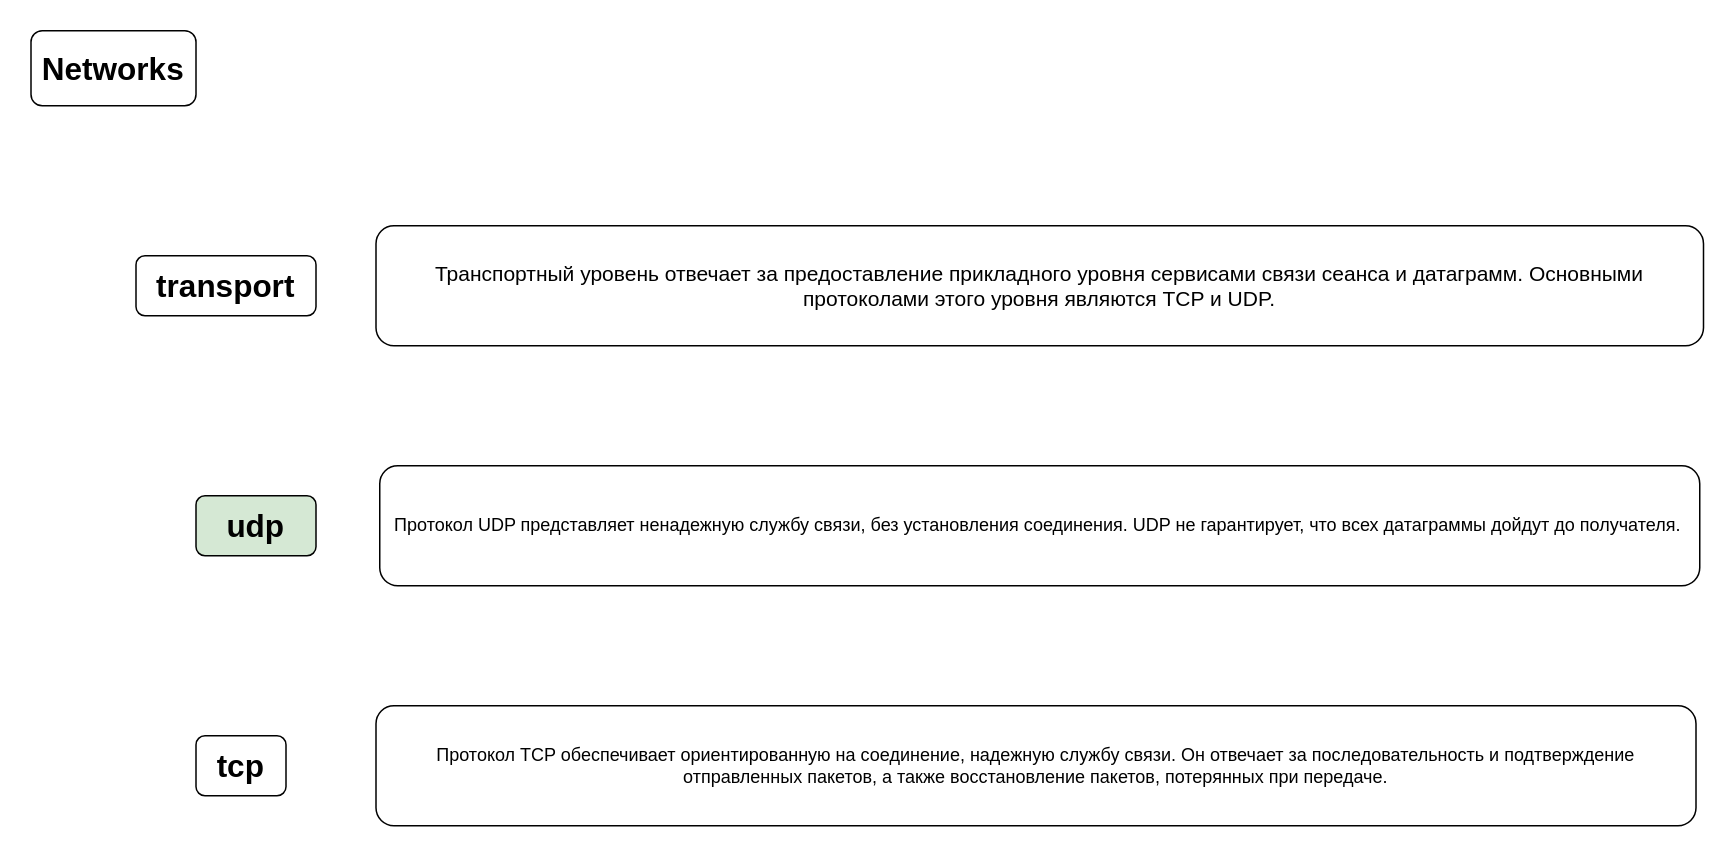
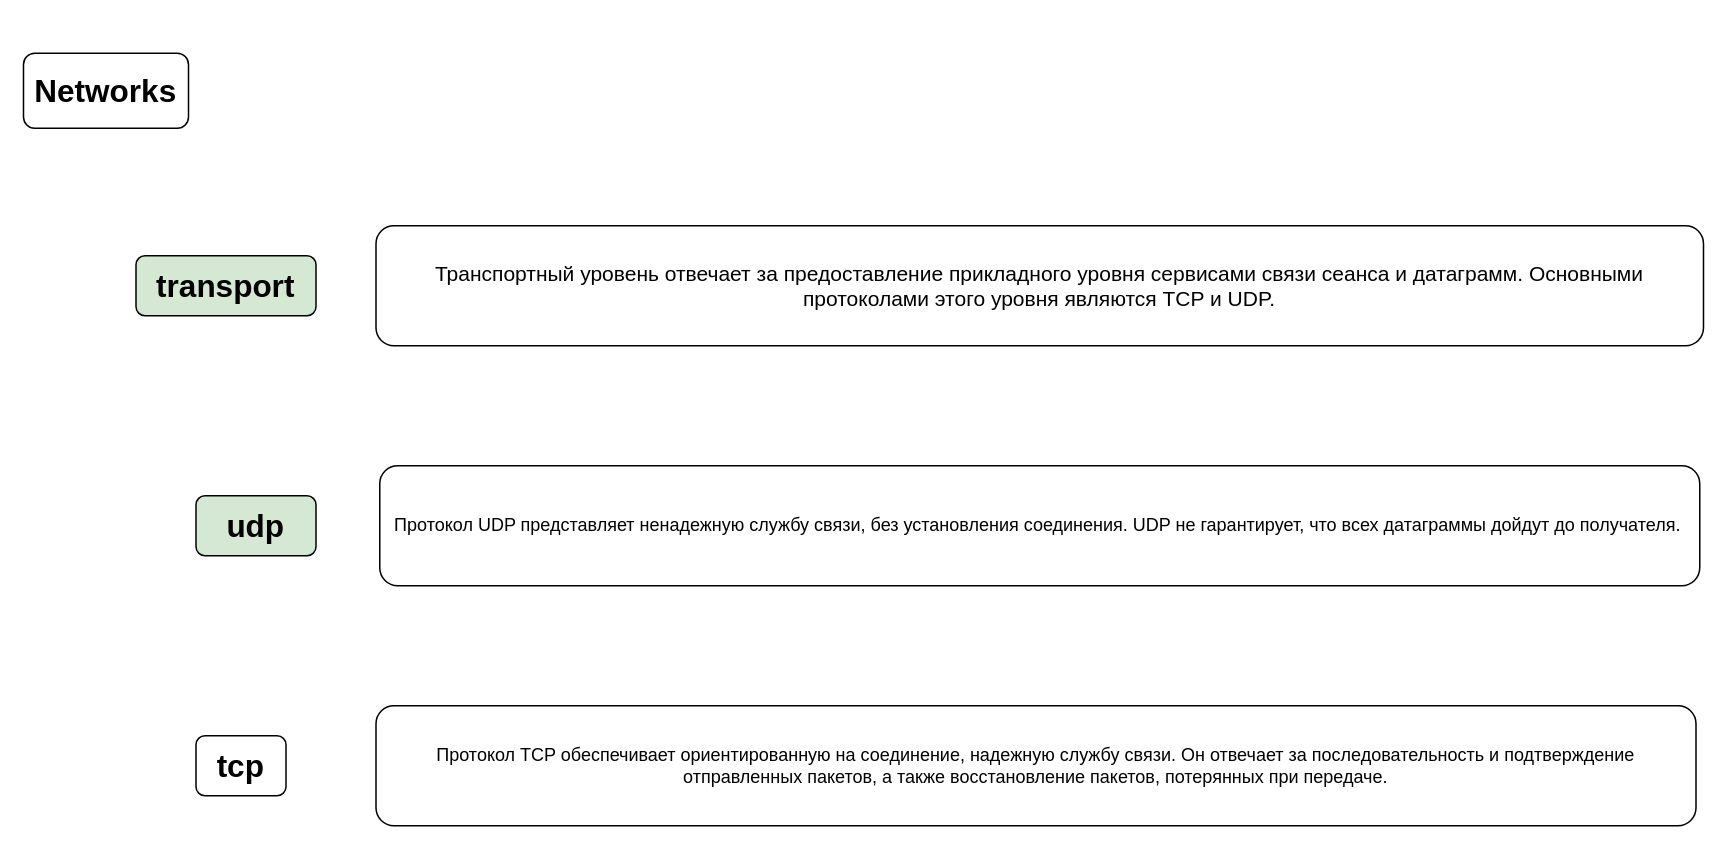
- <mxCell id="2" value="&lt;b&gt;&lt;font style=&quot;font-size: 21px;&quot;&gt;Networks&lt;/font&gt;&lt;/b&gt;" style="rounded=1;whiteSpace=wrap;html=1;" vertex="1" parent="1"><mxGeometry x="20" y="20" width="110" height="50" as="geometry" /></mxCell>
+ <mxCell id="2" value="&lt;b&gt;&lt;font style=&quot;font-size: 21px;&quot;&gt;Networks&lt;/font&gt;&lt;/b&gt;" style="rounded=1;whiteSpace=wrap;html=1;" vertex="1" parent="1"><mxGeometry x="15" y="35" width="110" height="50" as="geometry" /></mxCell>
- <mxCell id="3" value="transport" style="rounded=1;whiteSpace=wrap;html=1;fontStyle=1;fontSize=21;" vertex="1" parent="1"><mxGeometry x="90" y="170" width="120" height="40" as="geometry" /></mxCell>
+ <mxCell id="3" value="transport" style="rounded=1;whiteSpace=wrap;html=1;fontStyle=1;fontSize=21;fillColor=#d5e8d4;" vertex="1" parent="1"><mxGeometry x="90" y="170" width="120" height="40" as="geometry" /></mxCell>
